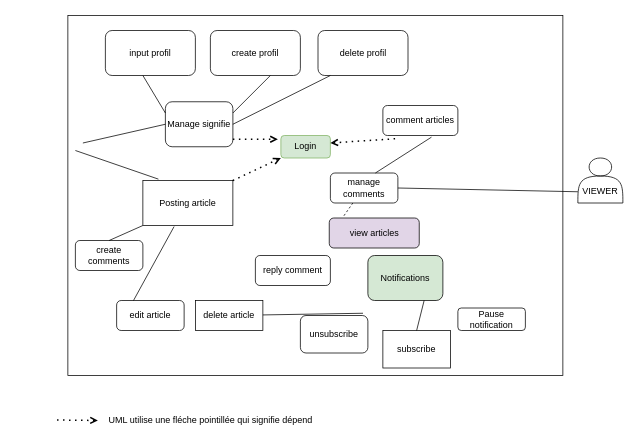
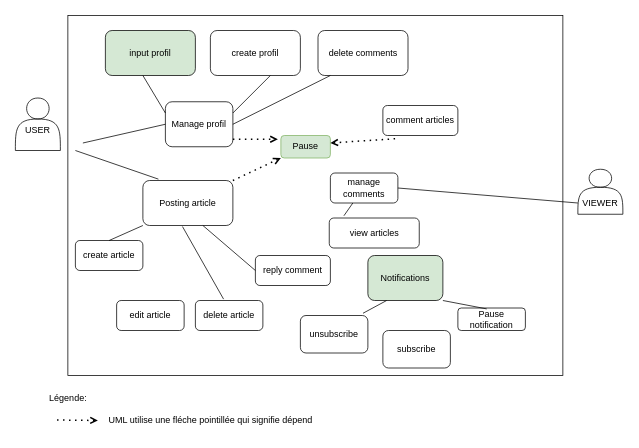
- <mxCell id="8" value="input profil" style="rounded=1;whiteSpace=wrap;html=1;" vertex="1" parent="1"><mxGeometry x="140" y="40" width="120" height="60" as="geometry" /></mxCell>
+ <mxCell id="8" value="input profil" style="rounded=1;whiteSpace=wrap;html=1;fillColor=#d5e8d4;" vertex="1" parent="1"><mxGeometry x="140" y="40" width="120" height="60" as="geometry" /></mxCell>
- <mxCell id="10" value="delete profil" style="rounded=1;whiteSpace=wrap;html=1;" vertex="1" parent="1"><mxGeometry x="423.5" y="40" width="120" height="60" as="geometry" /></mxCell>
+ <mxCell id="10" value="delete comments" style="rounded=1;whiteSpace=wrap;html=1;" vertex="1" parent="1"><mxGeometry x="423.5" y="40" width="120" height="60" as="geometry" /></mxCell>
+ <mxCell id="3" value="&lt;br&gt;USER" style="shape=actor;whiteSpace=wrap;html=1;" vertex="1" parent="1"><mxGeometry x="20" y="130" width="60" height="70" as="geometry" /></mxCell>
- <mxCell id="4" value="Manage signifie" style="rounded=1;whiteSpace=wrap;html=1;" vertex="1" parent="1"><mxGeometry x="220" y="135" width="90" height="60" as="geometry" /></mxCell>
+ <mxCell id="4" value="Manage profil" style="rounded=1;whiteSpace=wrap;html=1;" vertex="1" parent="1"><mxGeometry x="220" y="135" width="90" height="60" as="geometry" /></mxCell>
- <mxCell id="27" value="Login" style="rounded=1;whiteSpace=wrap;html=1;fillColor=#d5e8d4;strokeColor=#82b366;" vertex="1" parent="1"><mxGeometry x="374" y="180" width="66" height="30" as="geometry" /></mxCell>
+ <mxCell id="27" value="Pause" style="rounded=1;whiteSpace=wrap;html=1;fillColor=#d5e8d4;strokeColor=#82b366;" vertex="1" parent="1"><mxGeometry x="374" y="180" width="66" height="30" as="geometry" /></mxCell>
- <mxCell id="32" value="" style="endArrow=none;html=1;rounded=0;exitX=0.667;exitY=0;exitDx=0;exitDy=0;exitPerimeter=0;entryX=0.648;entryY=1.055;entryDx=0;entryDy=0;entryPerimeter=0;" edge="1" parent="1" source="5" target="11"><mxGeometry width="50" height="50" relative="1" as="geometry"><mxPoint x="620" y="200" as="sourcePoint" /><mxPoint x="670" y="150" as="targetPoint" /></mxGeometry></mxCell>
- <mxCell id="7" value="&lt;br&gt;&lt;br&gt;VIEWER" style="shape=actor;whiteSpace=wrap;html=1;" vertex="1" parent="1"><mxGeometry x="770" y="210" width="60" height="60" as="geometry" /></mxCell>
+ <mxCell id="7" value="&lt;br&gt;&lt;br&gt;VIEWER" style="shape=actor;whiteSpace=wrap;html=1;" vertex="1" parent="1"><mxGeometry x="770" y="225" width="60" height="60" as="geometry" /></mxCell>
- <mxCell id="6" value="Posting article" style="whiteSpace=wrap;html=1;rounded=0;" vertex="1" parent="1"><mxGeometry x="190" y="240" width="120" height="60" as="geometry" /></mxCell>
+ <mxCell id="6" value="Posting article" style="rounded=1;whiteSpace=wrap;html=1;" vertex="1" parent="1"><mxGeometry x="190" y="240" width="120" height="60" as="geometry" /></mxCell>
- <mxCell id="22" value="" style="endArrow=none;html=1;rounded=0;exitX=0.163;exitY=-0.075;exitDx=0;exitDy=0;exitPerimeter=0;entryX=0.333;entryY=1;entryDx=0;entryDy=0;entryPerimeter=0;dashed=1;" edge="1" parent="1" source="12" target="5"><mxGeometry width="50" height="50" relative="1" as="geometry"><mxPoint x="510" y="390" as="sourcePoint" /><mxPoint x="560" y="340" as="targetPoint" /></mxGeometry></mxCell>
+ <mxCell id="22" value="" style="endArrow=none;html=1;rounded=0;exitX=0.163;exitY=-0.075;exitDx=0;exitDy=0;exitPerimeter=0;entryX=0.333;entryY=1;entryDx=0;entryDy=0;entryPerimeter=0;" edge="1" parent="1" source="12" target="5"><mxGeometry width="50" height="50" relative="1" as="geometry"><mxPoint x="510" y="390" as="sourcePoint" /><mxPoint x="560" y="340" as="targetPoint" /></mxGeometry></mxCell>
- <mxCell id="12" value="view articles" style="rounded=1;whiteSpace=wrap;html=1;fillColor=#e1d5e7;" vertex="1" parent="1"><mxGeometry x="438.5" y="290" width="120" height="40" as="geometry" /></mxCell>
+ <mxCell id="12" value="view articles" style="rounded=1;whiteSpace=wrap;html=1;" vertex="1" parent="1"><mxGeometry x="438.5" y="290" width="120" height="40" as="geometry" /></mxCell>
+ <mxCell id="23" value="" style="endArrow=none;html=1;rounded=0;entryX=0;entryY=0.5;entryDx=0;entryDy=0;exitX=0.667;exitY=1;exitDx=0;exitDy=0;exitPerimeter=0;" edge="1" parent="1" source="6" target="16"><mxGeometry width="50" height="50" relative="1" as="geometry"><mxPoint x="260" y="335" as="sourcePoint" /><mxPoint x="310" y="285" as="targetPoint" /></mxGeometry></mxCell>
- <mxCell id="13" value="create comments" style="rounded=1;whiteSpace=wrap;html=1;" vertex="1" parent="1"><mxGeometry x="100" y="320" width="90" height="40" as="geometry" /></mxCell>
+ <mxCell id="13" value="create article" style="rounded=1;whiteSpace=wrap;html=1;" vertex="1" parent="1"><mxGeometry x="100" y="320" width="90" height="40" as="geometry" /></mxCell>
+ <mxCell id="24" value="" style="endArrow=none;html=1;rounded=0;entryX=0.418;entryY=-0.045;entryDx=0;entryDy=0;entryPerimeter=0;exitX=0.44;exitY=1.023;exitDx=0;exitDy=0;exitPerimeter=0;" edge="1" parent="1" source="6" target="15"><mxGeometry width="50" height="50" relative="1" as="geometry"><mxPoint x="250" y="340" as="sourcePoint" /><mxPoint x="300" y="290" as="targetPoint" /></mxGeometry></mxCell>
- <mxCell id="21" value="" style="endArrow=none;html=1;rounded=0;exitX=0.25;exitY=0;exitDx=0;exitDy=0;entryX=0.347;entryY=1.023;entryDx=0;entryDy=0;entryPerimeter=0;" edge="1" parent="1" source="14" target="6"><mxGeometry width="50" height="50" relative="1" as="geometry"><mxPoint x="180" y="390" as="sourcePoint" /><mxPoint x="230" y="340" as="targetPoint" /></mxGeometry></mxCell>
+ <mxCell id="42" value="" style="endArrow=none;html=1;rounded=0;exitX=0.427;exitY=0.04;exitDx=0;exitDy=0;exitPerimeter=0;entryX=1;entryY=1;entryDx=0;entryDy=0;" edge="1" parent="1" source="38" target="36"><mxGeometry width="50" height="50" relative="1" as="geometry"><mxPoint x="730" y="480" as="sourcePoint" /><mxPoint x="730" y="390" as="targetPoint" /><Array as="points" /></mxGeometry></mxCell>
- <mxCell id="41" value="" style="endArrow=none;html=1;rounded=0;exitX=0.928;exitY=-0.06;exitDx=0;exitDy=0;exitPerimeter=0;" edge="1" parent="1" source="40" target="15"><mxGeometry width="50" height="50" relative="1" as="geometry"><mxPoint x="580" y="435" as="sourcePoint" /><mxPoint x="630" y="385" as="targetPoint" /></mxGeometry></mxCell>
+ <mxCell id="41" value="" style="endArrow=none;html=1;rounded=0;exitX=0.928;exitY=-0.06;exitDx=0;exitDy=0;exitPerimeter=0;entryX=0.25;entryY=1;entryDx=0;entryDy=0;" edge="1" parent="1" source="40" target="36"><mxGeometry width="50" height="50" relative="1" as="geometry"><mxPoint x="580" y="435" as="sourcePoint" /><mxPoint x="630" y="385" as="targetPoint" /></mxGeometry></mxCell>
- <mxCell id="15" value="delete article" style="whiteSpace=wrap;html=1;rounded=0;" vertex="1" parent="1"><mxGeometry x="260" y="400" width="90" height="40" as="geometry" /></mxCell>
+ <mxCell id="15" value="delete article" style="rounded=1;whiteSpace=wrap;html=1;" vertex="1" parent="1"><mxGeometry x="260" y="400" width="90" height="40" as="geometry" /></mxCell>
- <mxCell id="39" value="" style="endArrow=none;html=1;rounded=0;exitX=0.5;exitY=0;exitDx=0;exitDy=0;entryX=0.75;entryY=1;entryDx=0;entryDy=0;" edge="1" parent="1" source="37" target="36"><mxGeometry width="50" height="50" relative="1" as="geometry"><mxPoint x="630" y="440" as="sourcePoint" /><mxPoint x="680" y="390" as="targetPoint" /></mxGeometry></mxCell>
- <mxCell id="37" value="subscribe" style="whiteSpace=wrap;html=1;rounded=0;" vertex="1" parent="1"><mxGeometry x="510" y="440" width="90" height="50" as="geometry" /></mxCell>
+ <mxCell id="37" value="subscribe" style="rounded=1;whiteSpace=wrap;html=1;" vertex="1" parent="1"><mxGeometry x="510" y="440" width="90" height="50" as="geometry" /></mxCell>
+ <mxCell id="35" value="Légende:" style="text;html=1;align=center;verticalAlign=middle;resizable=0;points=[];autosize=1;strokeColor=none;fillColor=none;" vertex="1" parent="1"><mxGeometry x="55" y="515" width="70" height="30" as="geometry" /></mxCell>
